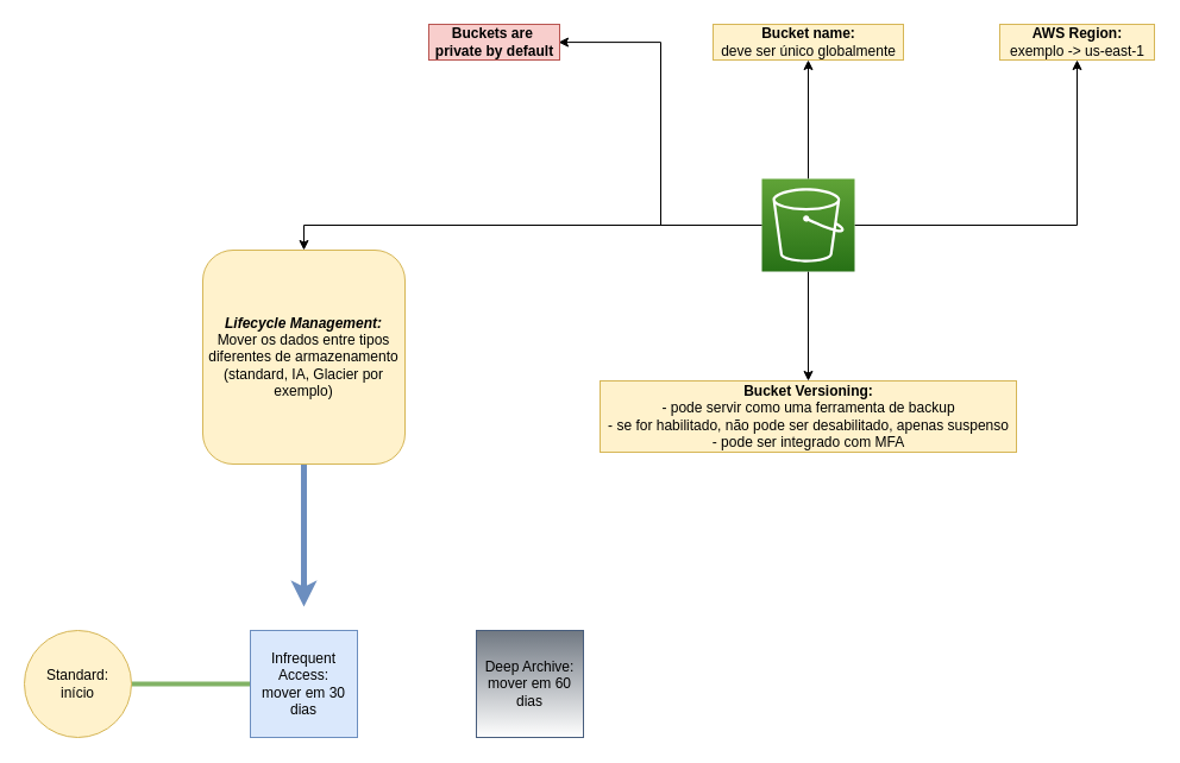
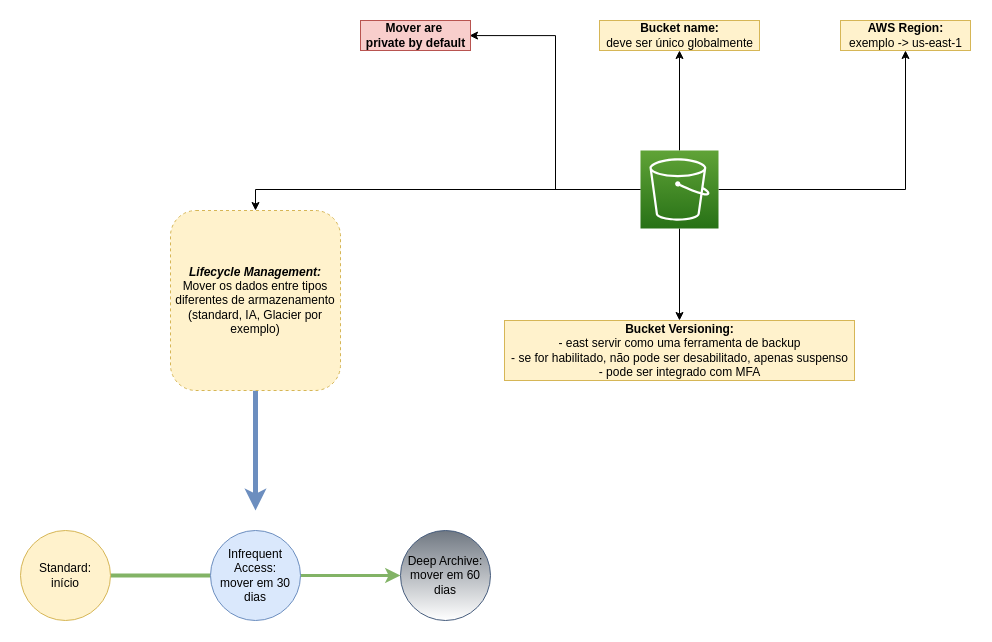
- <mxCell id="11" value="&lt;b&gt;Buckets are&amp;nbsp;&lt;br&gt;private by default&lt;/b&gt;" style="text;html=1;align=center;verticalAlign=middle;resizable=0;points=[];autosize=1;strokeColor=#b85450;fillColor=#f8cecc;" vertex="1" parent="1"><mxGeometry x="360" y="20" width="110" height="30" as="geometry" /></mxCell>
+ <mxCell id="11" value="&lt;b&gt;Mover are&amp;nbsp;&lt;br&gt;private by default&lt;/b&gt;" style="text;html=1;align=center;verticalAlign=middle;resizable=0;points=[];autosize=1;strokeColor=#b85450;fillColor=#f8cecc;" vertex="1" parent="1"><mxGeometry x="360" y="20" width="110" height="30" as="geometry" /></mxCell>
- <mxCell id="13" value="&lt;b&gt;&lt;i&gt;Lifecycle Management:&lt;br&gt;&lt;/i&gt;&lt;/b&gt;Mover os dados entre tipos diferentes de armazenamento (standard, IA, Glacier por exemplo)" style="rounded=1;whiteSpace=wrap;html=1;fillColor=#fff2cc;strokeColor=#d6b656;" vertex="1" parent="1"><mxGeometry x="170" y="210" width="170" height="180" as="geometry" /></mxCell>
+ <mxCell id="13" value="&lt;b&gt;&lt;i&gt;Lifecycle Management:&lt;br&gt;&lt;/i&gt;&lt;/b&gt;Mover os dados entre tipos diferentes de armazenamento (standard, IA, Glacier por exemplo)" style="rounded=1;whiteSpace=wrap;html=1;fillColor=#fff2cc;strokeColor=#d6b656;dashed=1;" vertex="1" parent="1"><mxGeometry x="170" y="210" width="170" height="180" as="geometry" /></mxCell>
- <mxCell id="10" value="&lt;b&gt;Bucket Versioning:&lt;/b&gt;&lt;br&gt;- pode servir como uma ferramenta de backup&lt;br&gt;- se for habilitado, não pode ser desabilitado, apenas suspenso&lt;br&gt;- pode ser integrado com MFA" style="text;html=1;align=center;verticalAlign=middle;resizable=0;points=[];autosize=1;strokeColor=#d6b656;fillColor=#fff2cc;" vertex="1" parent="1"><mxGeometry x="504" y="320" width="350" height="60" as="geometry" /></mxCell>
+ <mxCell id="10" value="&lt;b&gt;Bucket Versioning:&lt;/b&gt;&lt;br&gt;- east servir como uma ferramenta de backup&lt;br&gt;- se for habilitado, não pode ser desabilitado, apenas suspenso&lt;br&gt;- pode ser integrado com MFA" style="text;html=1;align=center;verticalAlign=middle;resizable=0;points=[];autosize=1;strokeColor=#d6b656;fillColor=#fff2cc;" vertex="1" parent="1"><mxGeometry x="504" y="320" width="350" height="60" as="geometry" /></mxCell>
- <mxCell id="17" value="Infrequent Access:&lt;br&gt;mover em 30 dias" style="whiteSpace=wrap;html=1;aspect=fixed;fillColor=#dae8fc;strokeColor=#6c8ebf;rounded=0;" vertex="1" parent="1"><mxGeometry x="210" y="530" width="90" height="90" as="geometry" /></mxCell>
+ <mxCell id="17" value="Infrequent Access:&lt;br&gt;mover em 30 dias" style="ellipse;whiteSpace=wrap;html=1;aspect=fixed;fillColor=#dae8fc;strokeColor=#6c8ebf;" vertex="1" parent="1"><mxGeometry x="210" y="530" width="90" height="90" as="geometry" /></mxCell>
+ <mxCell id="16" style="edgeStyle=orthogonalEdgeStyle;rounded=0;orthogonalLoop=1;jettySize=auto;html=1;entryX=0;entryY=0.5;entryDx=0;entryDy=0;strokeWidth=3;fillColor=#d5e8d4;strokeColor=#82b366;" edge="1" parent="1" source="17" target="18"><mxGeometry relative="1" as="geometry" /></mxCell>
- <mxCell id="18" value="Deep Archive: mover em 60 dias" style="whiteSpace=wrap;html=1;aspect=fixed;fillColor=#707882;strokeColor=#475D7D;gradientColor=#ffffff;rounded=0;" vertex="1" parent="1"><mxGeometry x="400" y="530" width="90" height="90" as="geometry" /></mxCell>
+ <mxCell id="18" value="Deep Archive: mover em 60 dias" style="ellipse;whiteSpace=wrap;html=1;aspect=fixed;fillColor=#707882;strokeColor=#475D7D;gradientColor=#ffffff;" vertex="1" parent="1"><mxGeometry x="400" y="530" width="90" height="90" as="geometry" /></mxCell>
